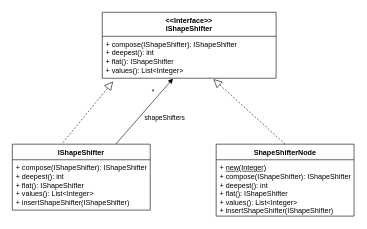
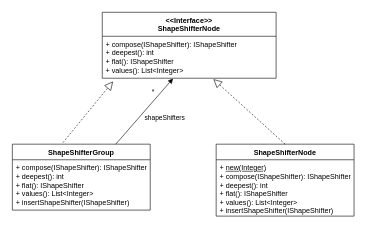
- <mxCell id="2" value="&amp;lt;&amp;lt;Interface&amp;gt;&amp;gt;&lt;br&gt;IShapeShifter" style="swimlane;fontStyle=1;align=center;verticalAlign=top;childLayout=stackLayout;horizontal=1;startSize=40;horizontalStack=0;resizeParent=1;resizeParentMax=0;resizeLast=0;collapsible=1;marginBottom=0;whiteSpace=wrap;html=1;" vertex="1" parent="1"><mxGeometry x="170" y="20" width="290" height="110" as="geometry" /></mxCell>
+ <mxCell id="2" value="&amp;lt;&amp;lt;Interface&amp;gt;&amp;gt;&lt;br&gt;ShapeShifterNode" style="swimlane;fontStyle=1;align=center;verticalAlign=top;childLayout=stackLayout;horizontal=1;startSize=40;horizontalStack=0;resizeParent=1;resizeParentMax=0;resizeLast=0;collapsible=1;marginBottom=0;whiteSpace=wrap;html=1;" vertex="1" parent="1"><mxGeometry x="170" y="20" width="290" height="110" as="geometry" /></mxCell>
- <mxCell id="4" value="IShapeShifter" style="swimlane;fontStyle=1;align=center;verticalAlign=top;childLayout=stackLayout;horizontal=1;startSize=26;horizontalStack=0;resizeParent=1;resizeParentMax=0;resizeLast=0;collapsible=1;marginBottom=0;whiteSpace=wrap;html=1;" vertex="1" parent="1"><mxGeometry x="20" y="240" width="230" height="110" as="geometry" /></mxCell>
+ <mxCell id="4" value="ShapeShifterGroup" style="swimlane;fontStyle=1;align=center;verticalAlign=top;childLayout=stackLayout;horizontal=1;startSize=26;horizontalStack=0;resizeParent=1;resizeParentMax=0;resizeLast=0;collapsible=1;marginBottom=0;whiteSpace=wrap;html=1;" vertex="1" parent="1"><mxGeometry x="20" y="240" width="230" height="110" as="geometry" /></mxCell>
